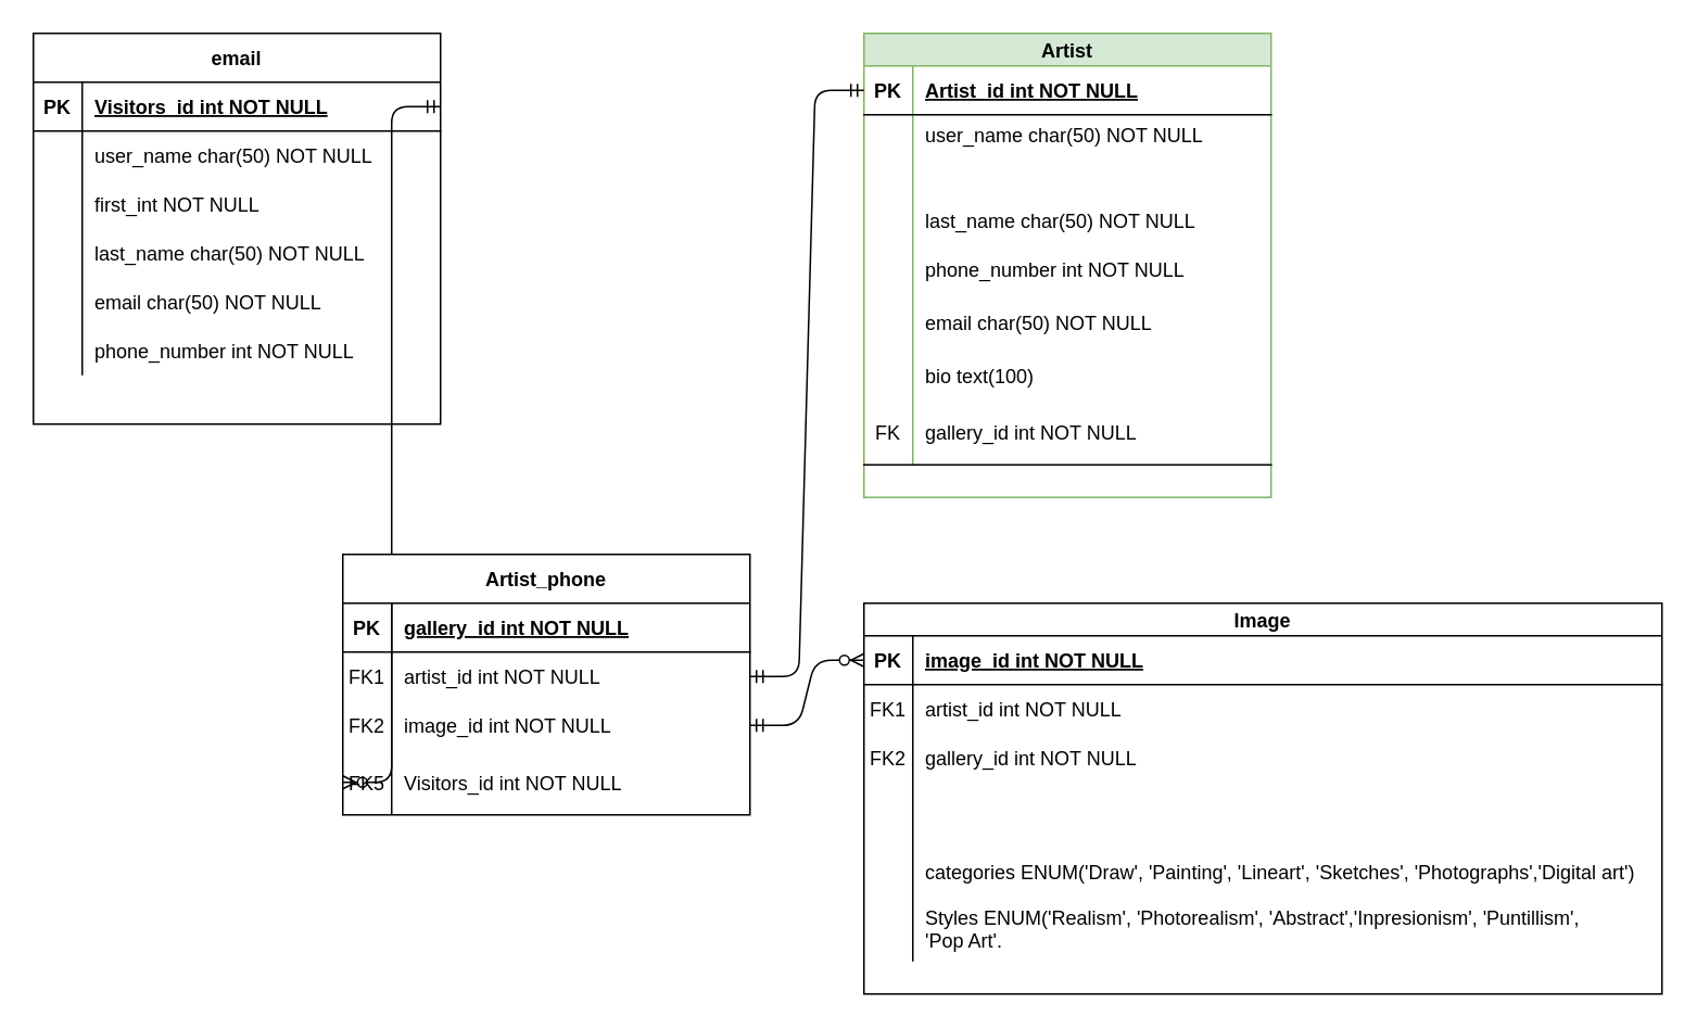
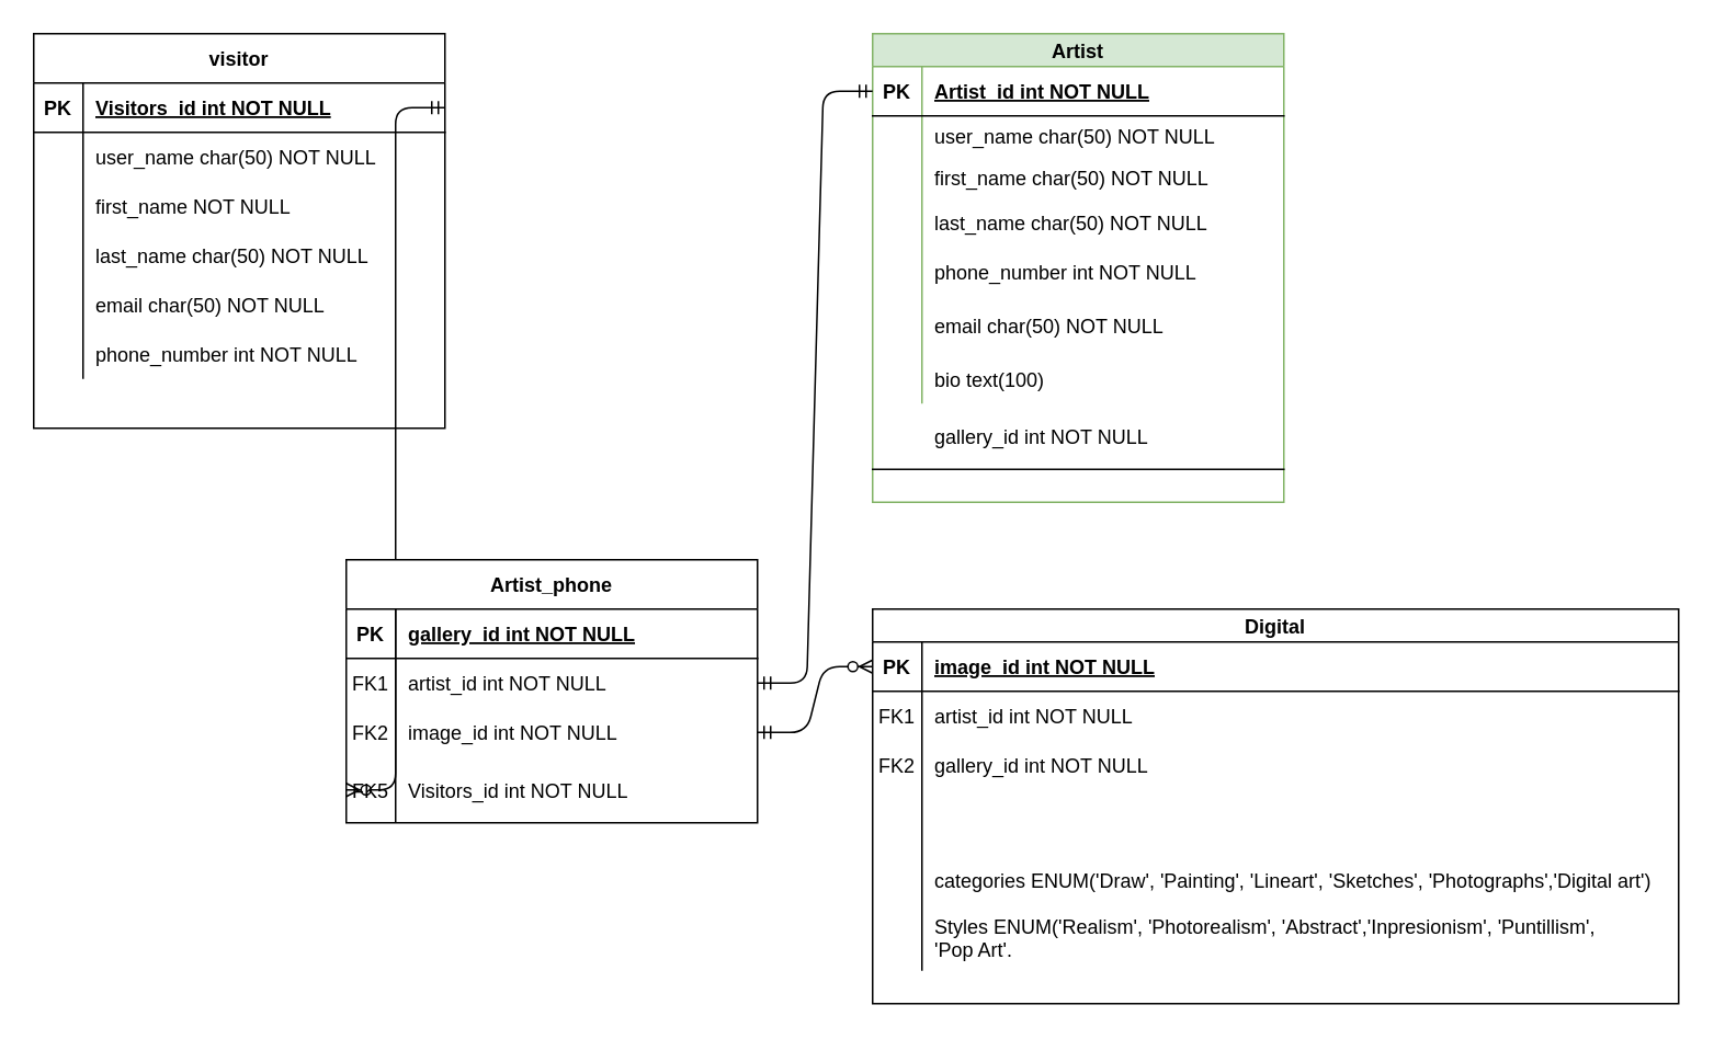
- <mxCell id="28" value="email" style="shape=table;startSize=30;container=1;collapsible=1;childLayout=tableLayout;fixedRows=1;rowLines=0;fontStyle=1;align=center;resizeLast=1;" parent="1" vertex="1"><mxGeometry x="20" y="20" width="250" height="240" as="geometry" /></mxCell>
+ <mxCell id="28" value="visitor" style="shape=table;startSize=30;container=1;collapsible=1;childLayout=tableLayout;fixedRows=1;rowLines=0;fontStyle=1;align=center;resizeLast=1;" parent="1" vertex="1"><mxGeometry x="20" y="20" width="250" height="240" as="geometry" /></mxCell>
+ <mxCell id="11" value="first_name char(50) NOT NULL" style="shape=partialRectangle;overflow=hidden;connectable=0;fillColor=none;top=0;left=0;bottom=0;right=0;align=left;spacingLeft=6;" parent="9" vertex="1"><mxGeometry x="30" width="220" height="25" as="geometry" /></mxCell>
- <mxCell id="37" value="first_int NOT NULL" style="shape=partialRectangle;overflow=hidden;connectable=0;fillColor=none;top=0;left=0;bottom=0;right=0;align=left;spacingLeft=6;" parent="35" vertex="1"><mxGeometry x="30" width="220" height="30" as="geometry" /></mxCell>
+ <mxCell id="37" value="first_name NOT NULL" style="shape=partialRectangle;overflow=hidden;connectable=0;fillColor=none;top=0;left=0;bottom=0;right=0;align=left;spacingLeft=6;" parent="35" vertex="1"><mxGeometry x="30" width="220" height="30" as="geometry" /></mxCell>
- <mxCell id="25" value="FK" style="shape=partialRectangle;overflow=hidden;connectable=0;fillColor=none;top=0;left=0;bottom=0;right=0;fontStyle=0;" parent="24" vertex="1"><mxGeometry width="30" height="40" as="geometry" /></mxCell>
- <mxCell id="62" value="Image" style="shape=table;startSize=20;container=1;collapsible=1;childLayout=tableLayout;fixedRows=1;rowLines=0;fontStyle=1;align=center;resizeLast=1;" parent="1" vertex="1"><mxGeometry x="530" y="370" width="490" height="240" as="geometry" /></mxCell>
+ <mxCell id="62" value="Digital" style="shape=table;startSize=20;container=1;collapsible=1;childLayout=tableLayout;fixedRows=1;rowLines=0;fontStyle=1;align=center;resizeLast=1;" parent="1" vertex="1"><mxGeometry x="530" y="370" width="490" height="240" as="geometry" /></mxCell>
